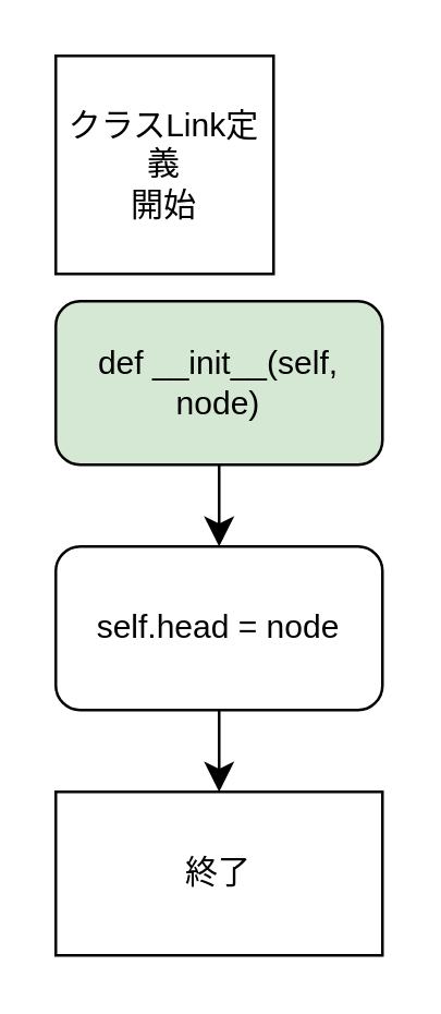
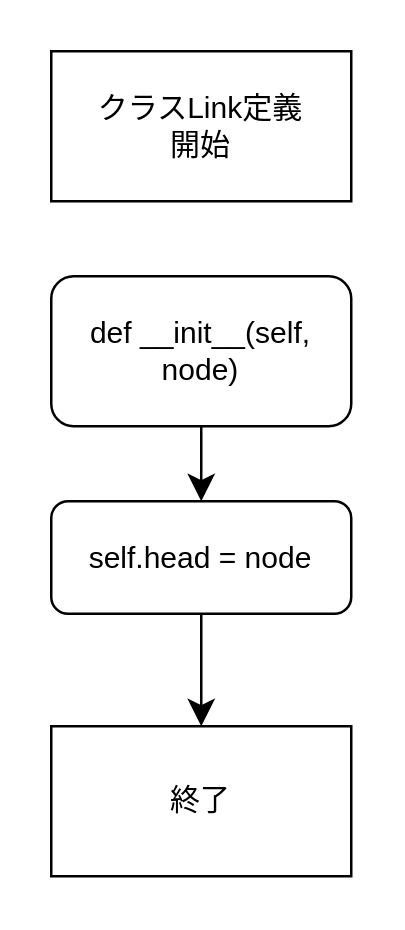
- <mxCell id="2" value="クラスLink定義&lt;div&gt;開始&lt;/div&gt;" style="rounded=0;whiteSpace=wrap;html=1;" vertex="1" parent="1"><mxGeometry x="20" y="20" width="80" height="80" as="geometry" /></mxCell>
+ <mxCell id="2" value="クラスLink定義&lt;div&gt;開始&lt;/div&gt;" style="rounded=0;whiteSpace=wrap;html=1;" vertex="1" parent="1"><mxGeometry x="20" y="20" width="120" height="60" as="geometry" /></mxCell>
- <mxCell id="6" value="def __init__(self, node)" style="rounded=1;whiteSpace=wrap;html=1;fillColor=#d5e8d4;" vertex="1" parent="1"><mxGeometry x="20" y="110" width="120" height="60" as="geometry" /></mxCell>
+ <mxCell id="6" value="def __init__(self, node)" style="rounded=1;whiteSpace=wrap;html=1;" vertex="1" parent="1"><mxGeometry x="20" y="110" width="120" height="60" as="geometry" /></mxCell>
- <mxCell id="4" value="self.head = node" style="rounded=1;whiteSpace=wrap;html=1;" vertex="1" parent="1"><mxGeometry x="20" y="200" width="120" height="60" as="geometry" /></mxCell>
+ <mxCell id="4" value="self.head = node" style="rounded=1;whiteSpace=wrap;html=1;" vertex="1" parent="1"><mxGeometry x="20" y="200" width="120" height="45" as="geometry" /></mxCell>
